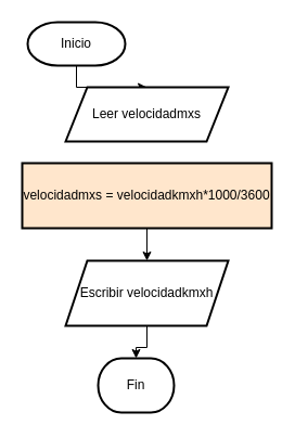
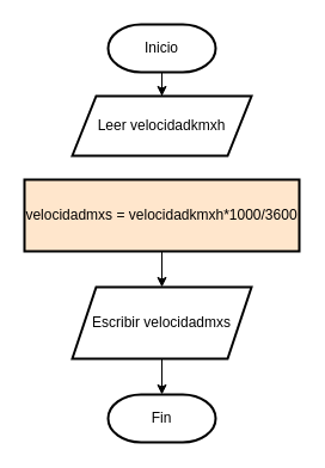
- <mxCell id="3" value="Inicio" style="strokeWidth=2;html=1;shape=mxgraph.flowchart.terminator;whiteSpace=wrap;" vertex="1" parent="1"><mxGeometry x="25" y="20" width="90" height="40" as="geometry" /></mxCell>
+ <mxCell id="3" value="Inicio" style="strokeWidth=2;html=1;shape=mxgraph.flowchart.terminator;whiteSpace=wrap;" vertex="1" parent="1"><mxGeometry x="90" y="20" width="90" height="40" as="geometry" /></mxCell>
- <mxCell id="4" value="Leer velocidadmxs" style="shape=parallelogram;perimeter=parallelogramPerimeter;whiteSpace=wrap;html=1;fixedSize=1;strokeWidth=2;" vertex="1" parent="1"><mxGeometry x="60" y="80" width="150" height="50" as="geometry" /></mxCell>
+ <mxCell id="4" value="Leer velocidadkmxh" style="shape=parallelogram;perimeter=parallelogramPerimeter;whiteSpace=wrap;html=1;fixedSize=1;strokeWidth=2;" vertex="1" parent="1"><mxGeometry x="60" y="80" width="150" height="50" as="geometry" /></mxCell>
- <mxCell id="8" value="Escribir velocidadkmxh" style="shape=parallelogram;perimeter=parallelogramPerimeter;whiteSpace=wrap;html=1;fixedSize=1;strokeWidth=2;" vertex="1" parent="1"><mxGeometry x="60" y="240" width="150" height="60" as="geometry" /></mxCell>
+ <mxCell id="8" value="Escribir velocidadmxs" style="shape=parallelogram;perimeter=parallelogramPerimeter;whiteSpace=wrap;html=1;fixedSize=1;strokeWidth=2;" vertex="1" parent="1"><mxGeometry x="60" y="240" width="150" height="60" as="geometry" /></mxCell>
- <mxCell id="9" value="Fin" style="strokeWidth=2;html=1;shape=mxgraph.flowchart.terminator;whiteSpace=wrap;" vertex="1" parent="1"><mxGeometry x="90" y="330" width="70" height="50" as="geometry" /></mxCell>
+ <mxCell id="9" value="Fin" style="strokeWidth=2;html=1;shape=mxgraph.flowchart.terminator;whiteSpace=wrap;" vertex="1" parent="1"><mxGeometry x="90" y="330" width="90" height="40" as="geometry" /></mxCell>
